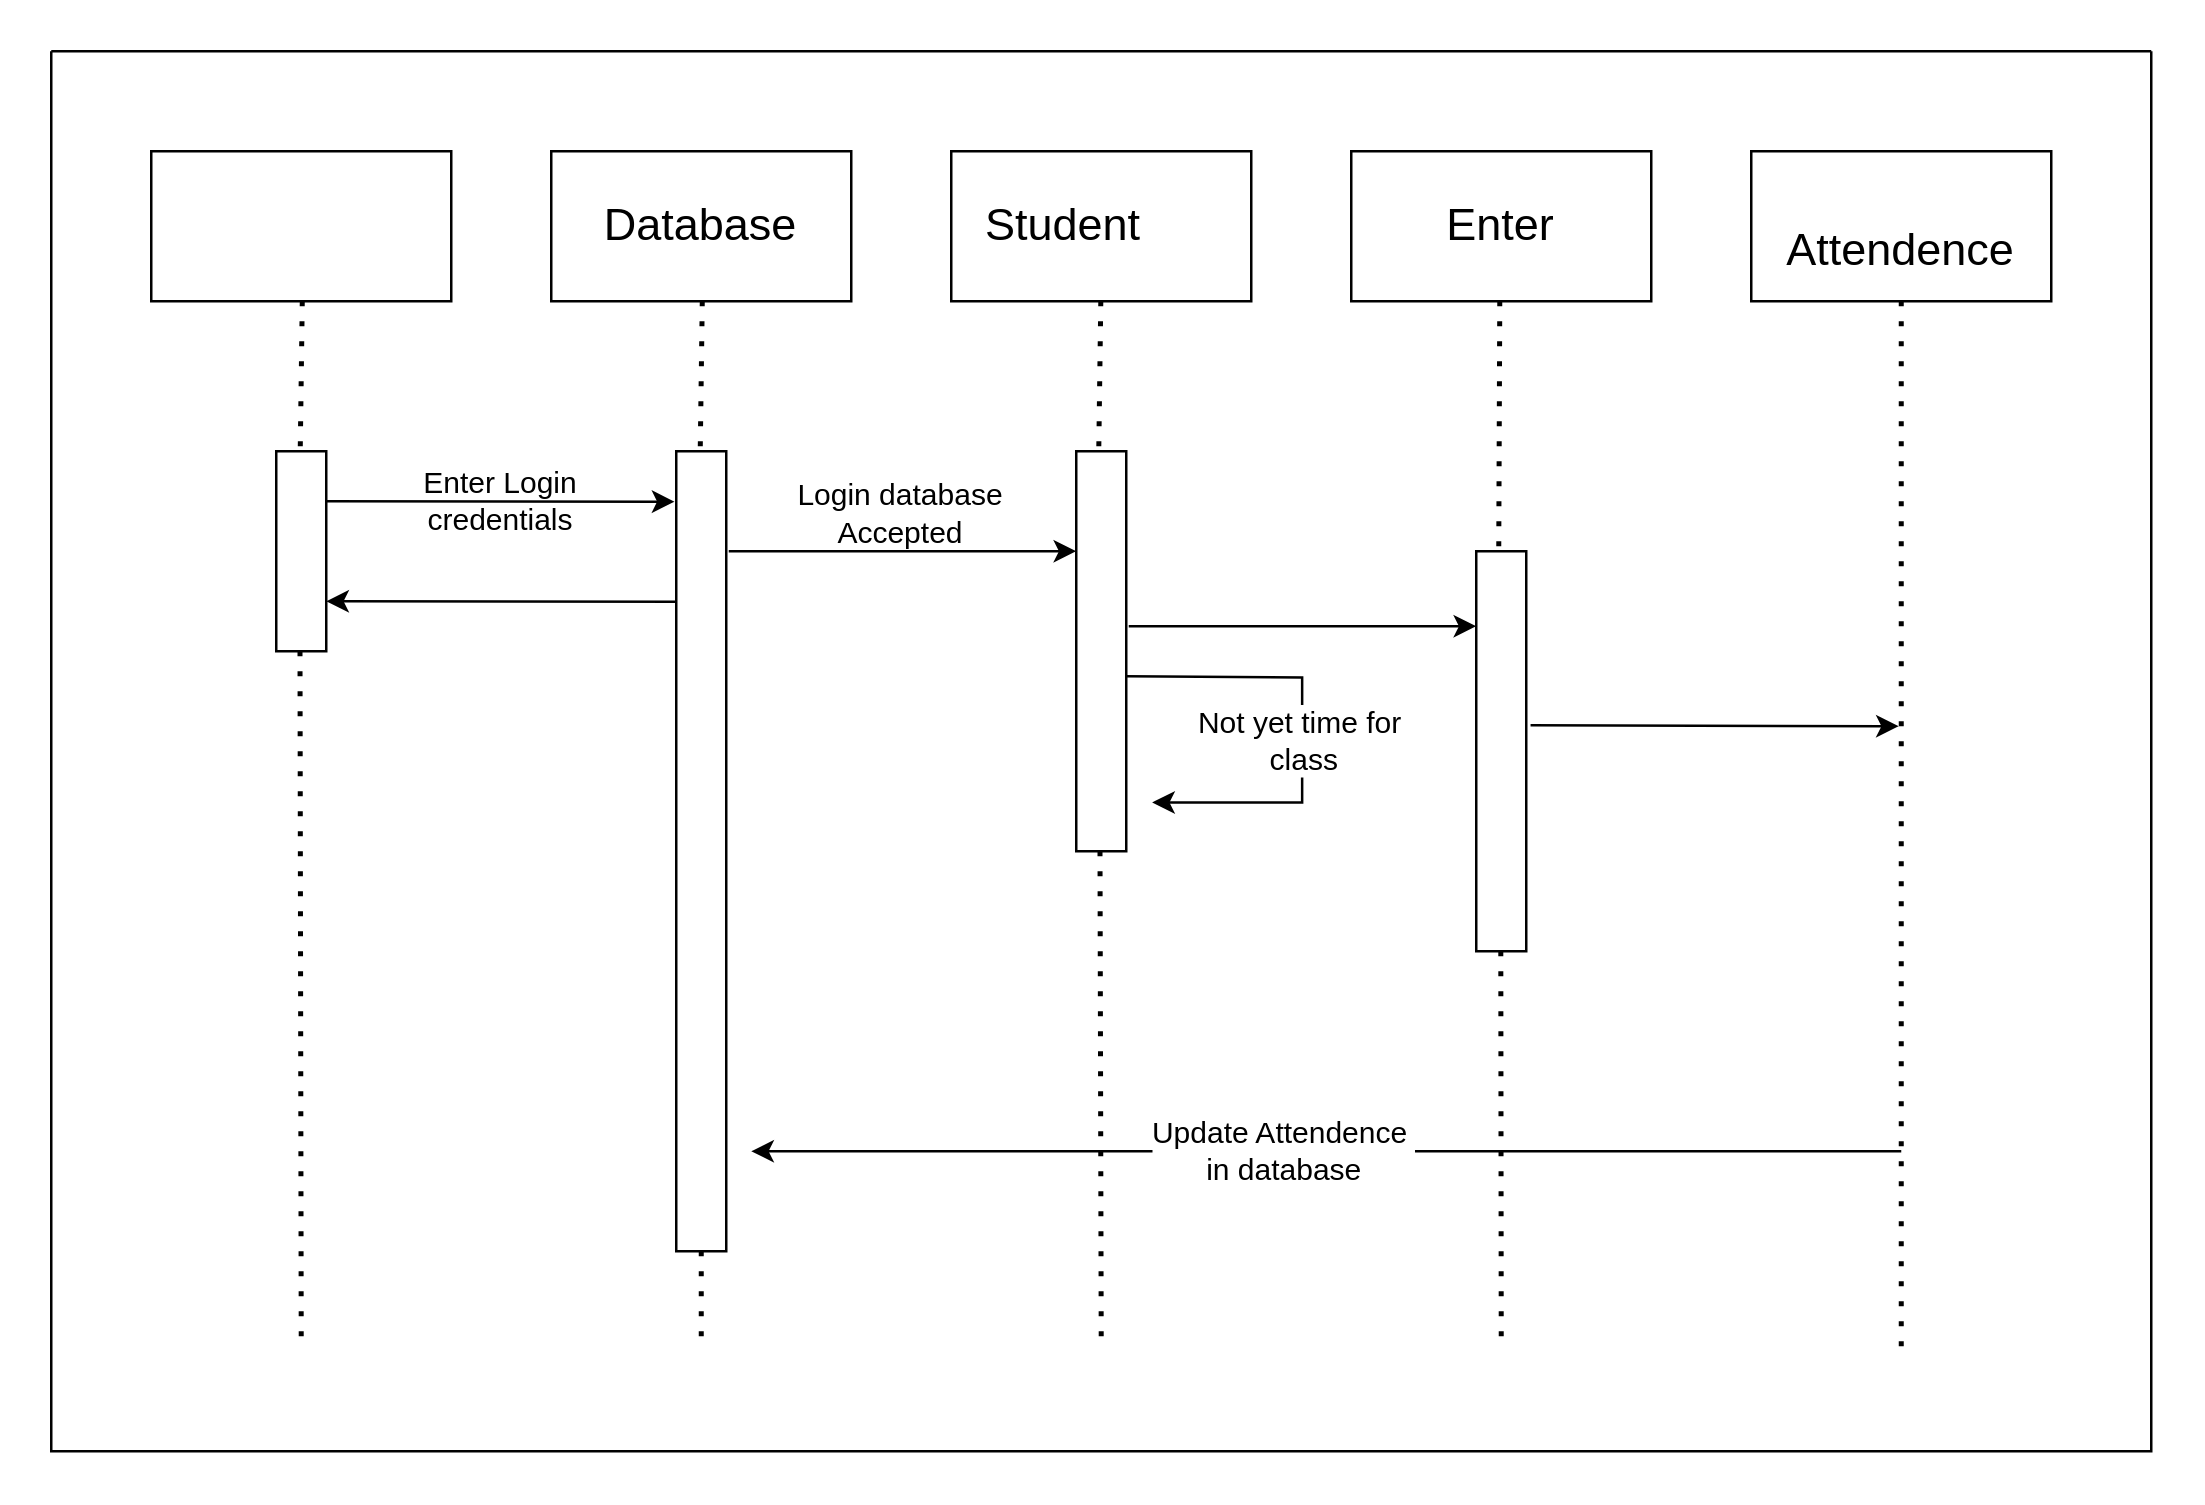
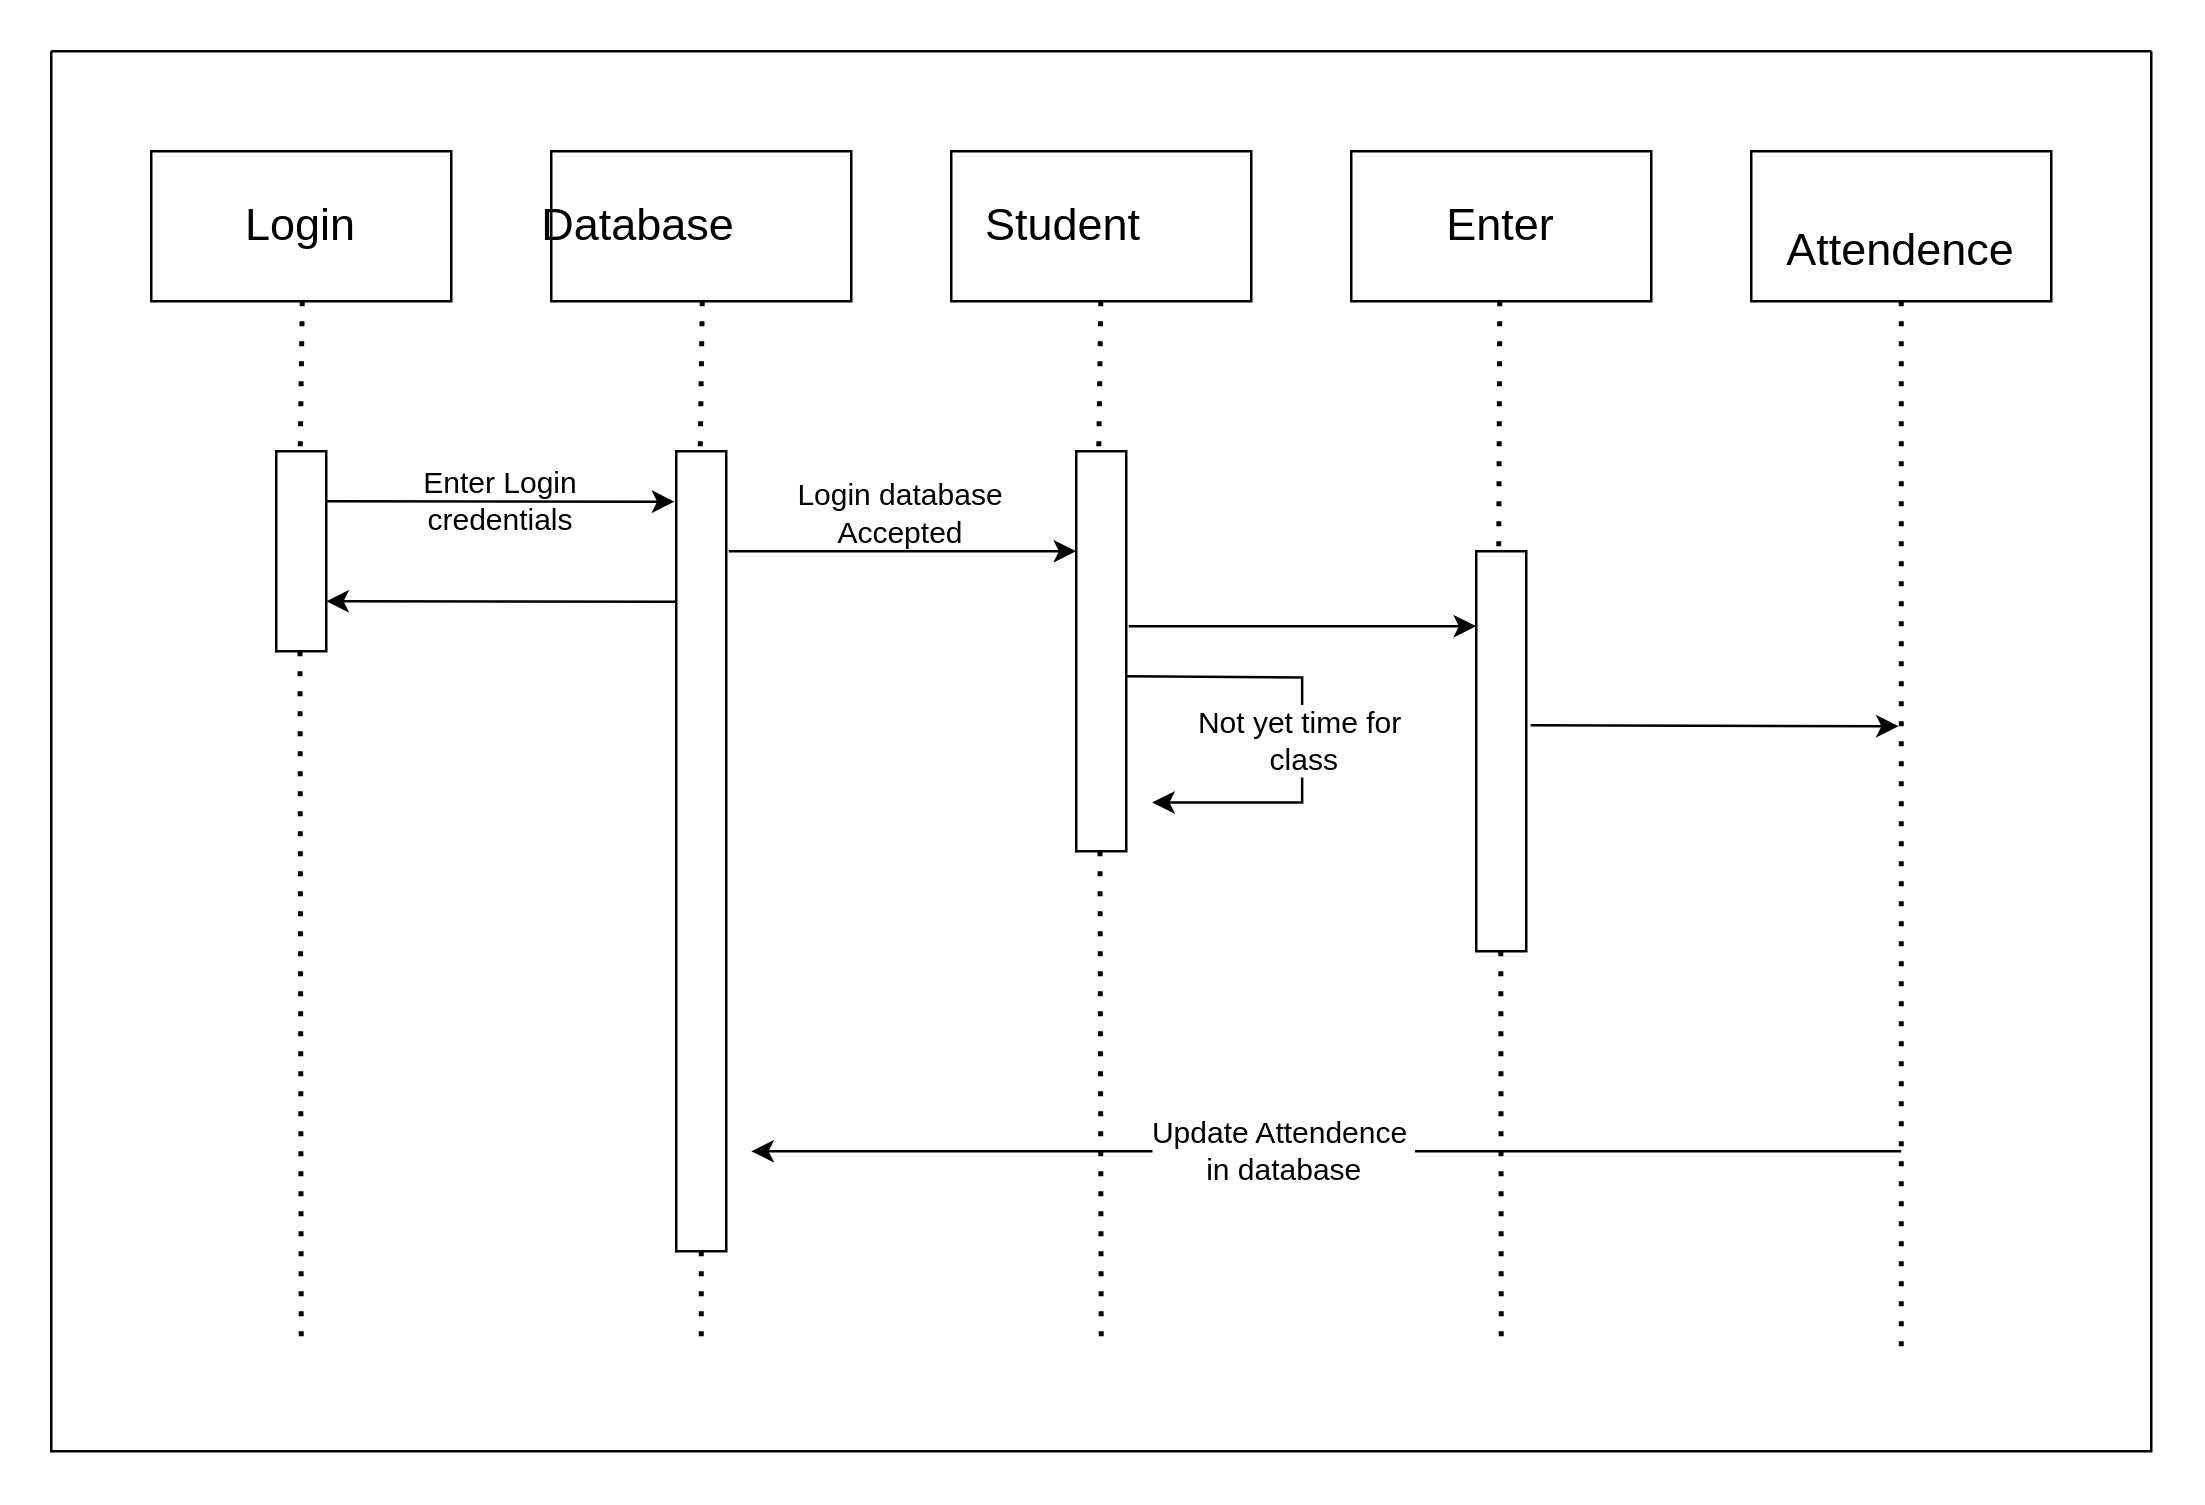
+ <mxCell id="31" value="&lt;font style=&quot;font-size: 18px;&quot;&gt;Login&lt;/font&gt;" style="text;strokeColor=none;align=center;fillColor=none;html=1;verticalAlign=middle;whiteSpace=wrap;rounded=0;" vertex="1" parent="1"><mxGeometry x="90" y="75" width="60" height="30" as="geometry" /></mxCell>
- <mxCell id="35" value="&lt;font style=&quot;font-size: 18px;&quot;&gt;Database&lt;/font&gt;" style="text;strokeColor=none;align=center;fillColor=none;html=1;verticalAlign=middle;whiteSpace=wrap;rounded=0;" vertex="1" parent="1"><mxGeometry x="250" y="75" width="60" height="30" as="geometry" /></mxCell>
+ <mxCell id="35" value="&lt;font style=&quot;font-size: 18px;&quot;&gt;Database&lt;/font&gt;" style="text;strokeColor=none;align=center;fillColor=none;html=1;verticalAlign=middle;whiteSpace=wrap;rounded=0;" vertex="1" parent="1"><mxGeometry x="225" y="75" width="60" height="30" as="geometry" /></mxCell>
